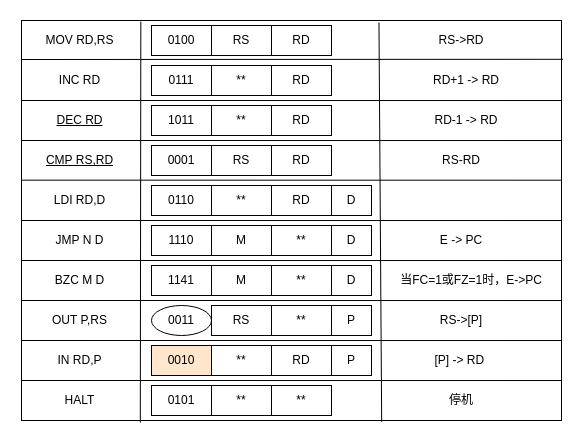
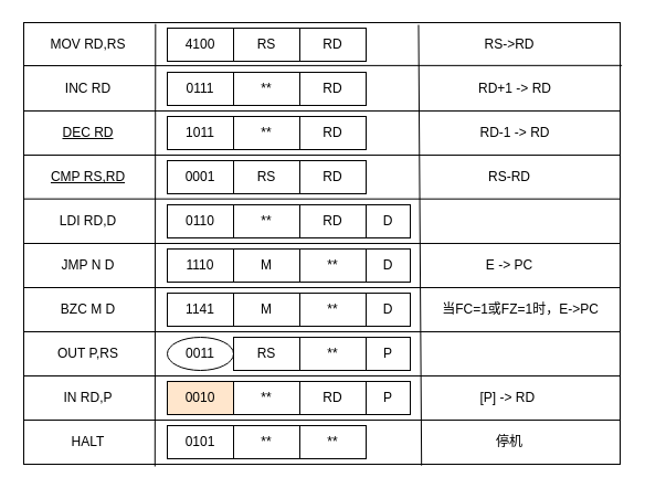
- <mxCell id="13" value="0100" style="rounded=0;whiteSpace=wrap;html=1;" vertex="1" parent="1"><mxGeometry x="151" y="25" width="60" height="30" as="geometry" /></mxCell>
+ <mxCell id="13" value="4100" style="rounded=0;whiteSpace=wrap;html=1;" vertex="1" parent="1"><mxGeometry x="151" y="25" width="60" height="30" as="geometry" /></mxCell>
- <mxCell id="44" value="RS-&amp;gt;[P]" style="text;html=1;strokeColor=none;fillColor=none;align=center;verticalAlign=middle;whiteSpace=wrap;rounded=0;" vertex="1" parent="1"><mxGeometry x="431" y="305" width="60" height="30" as="geometry" /></mxCell>
